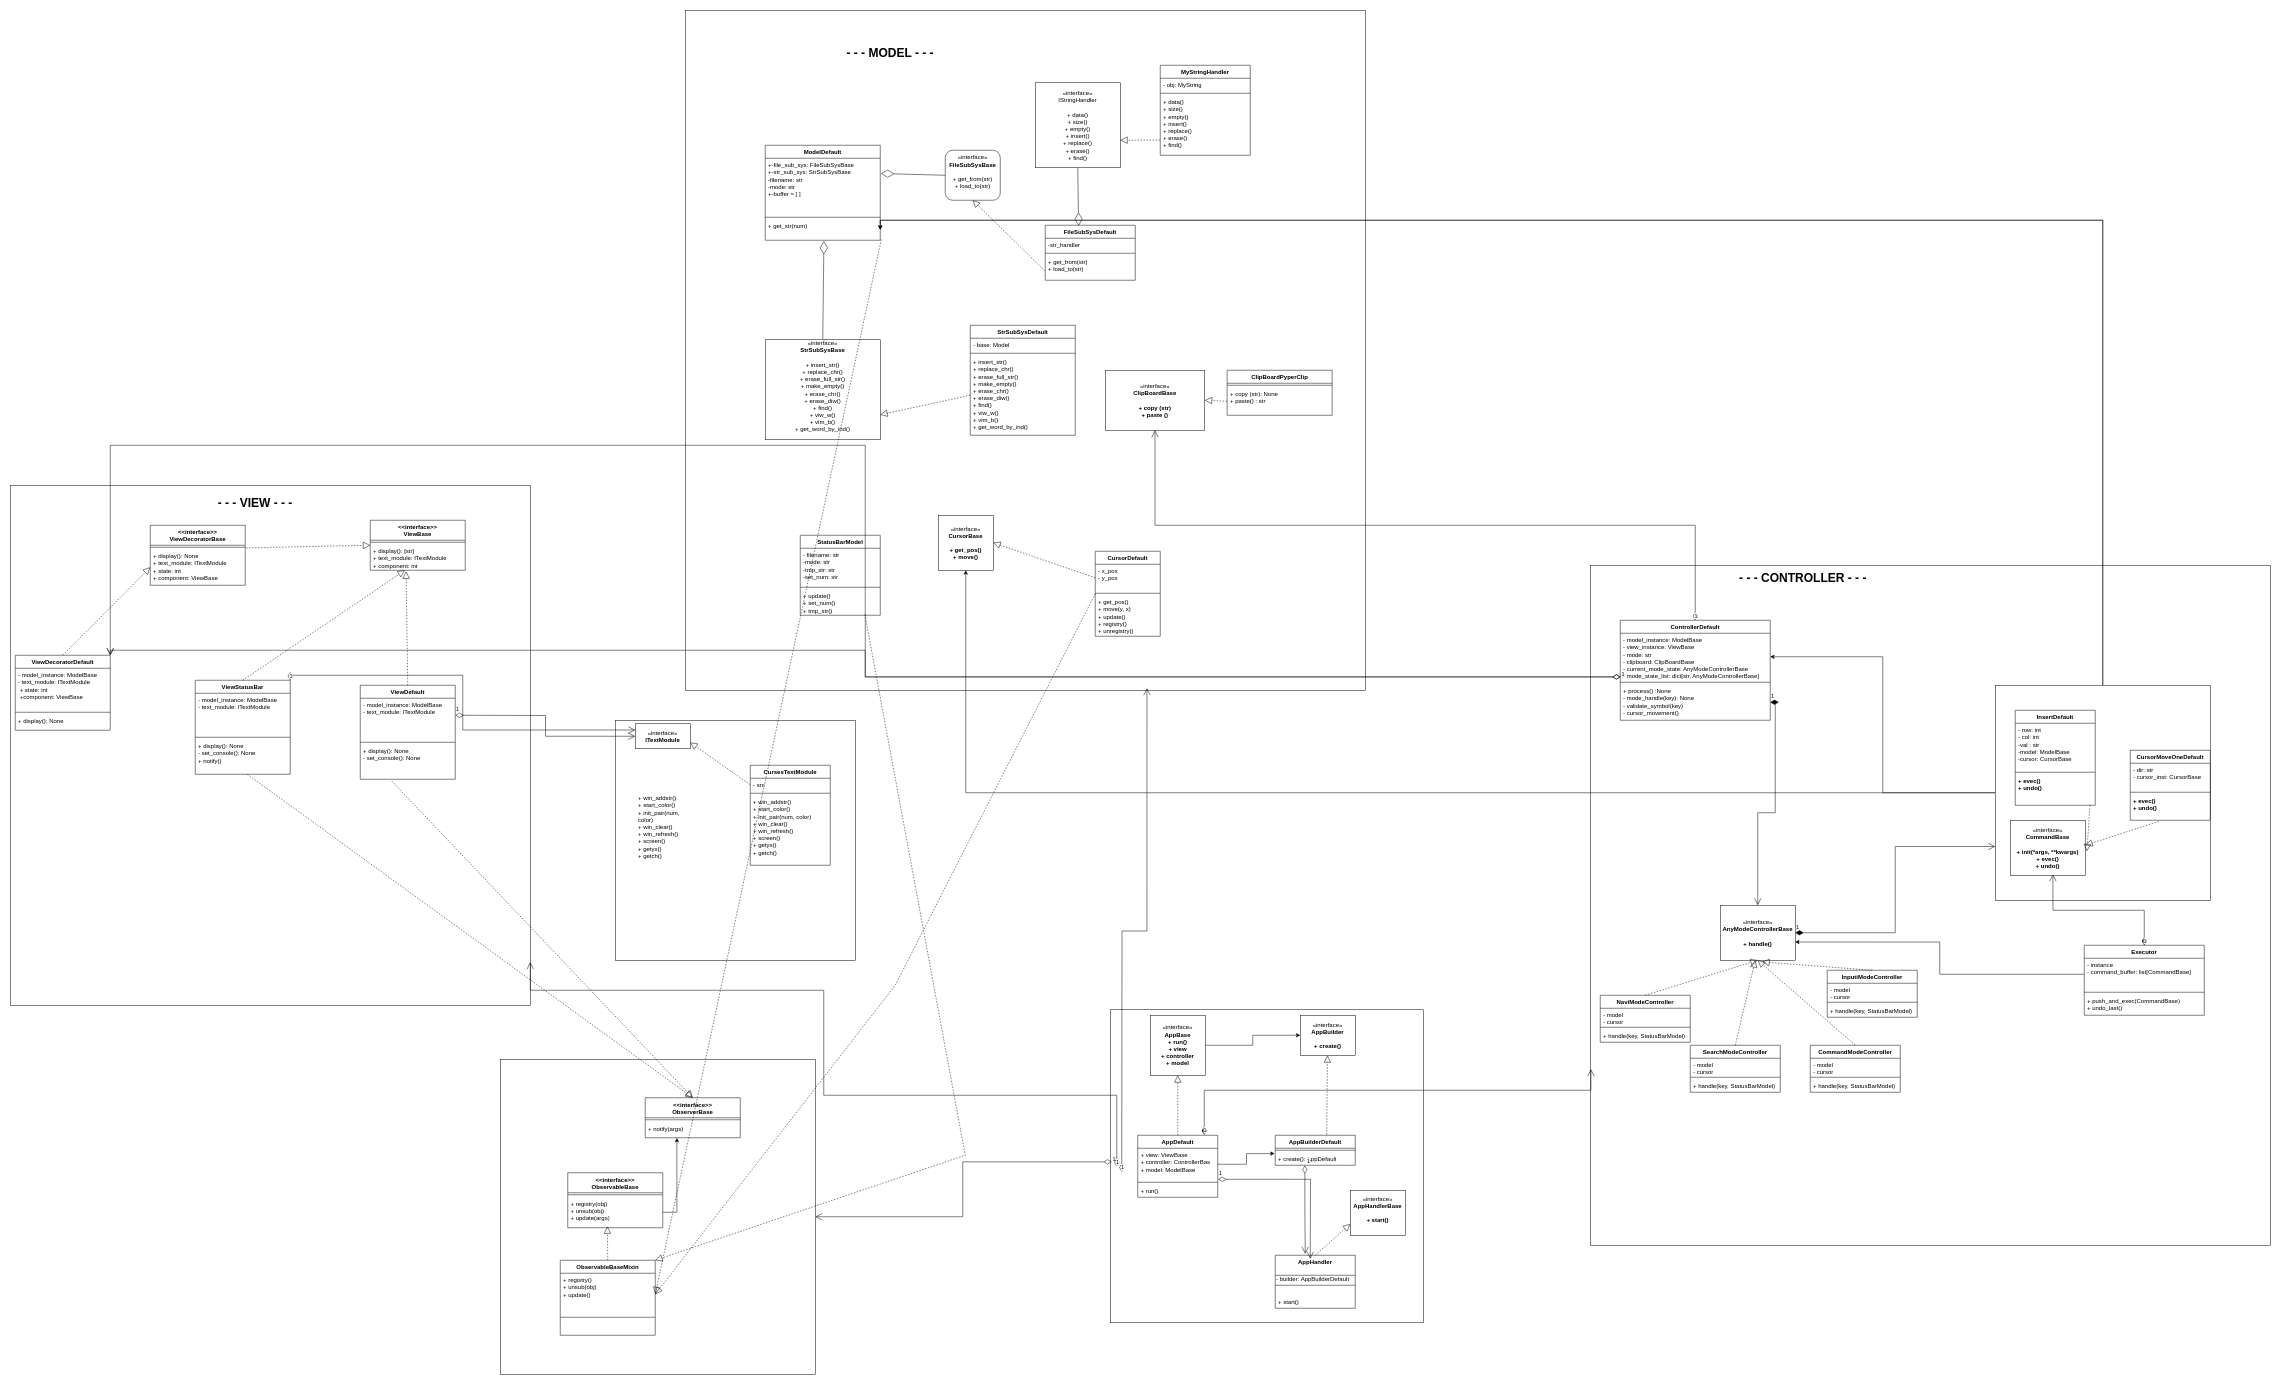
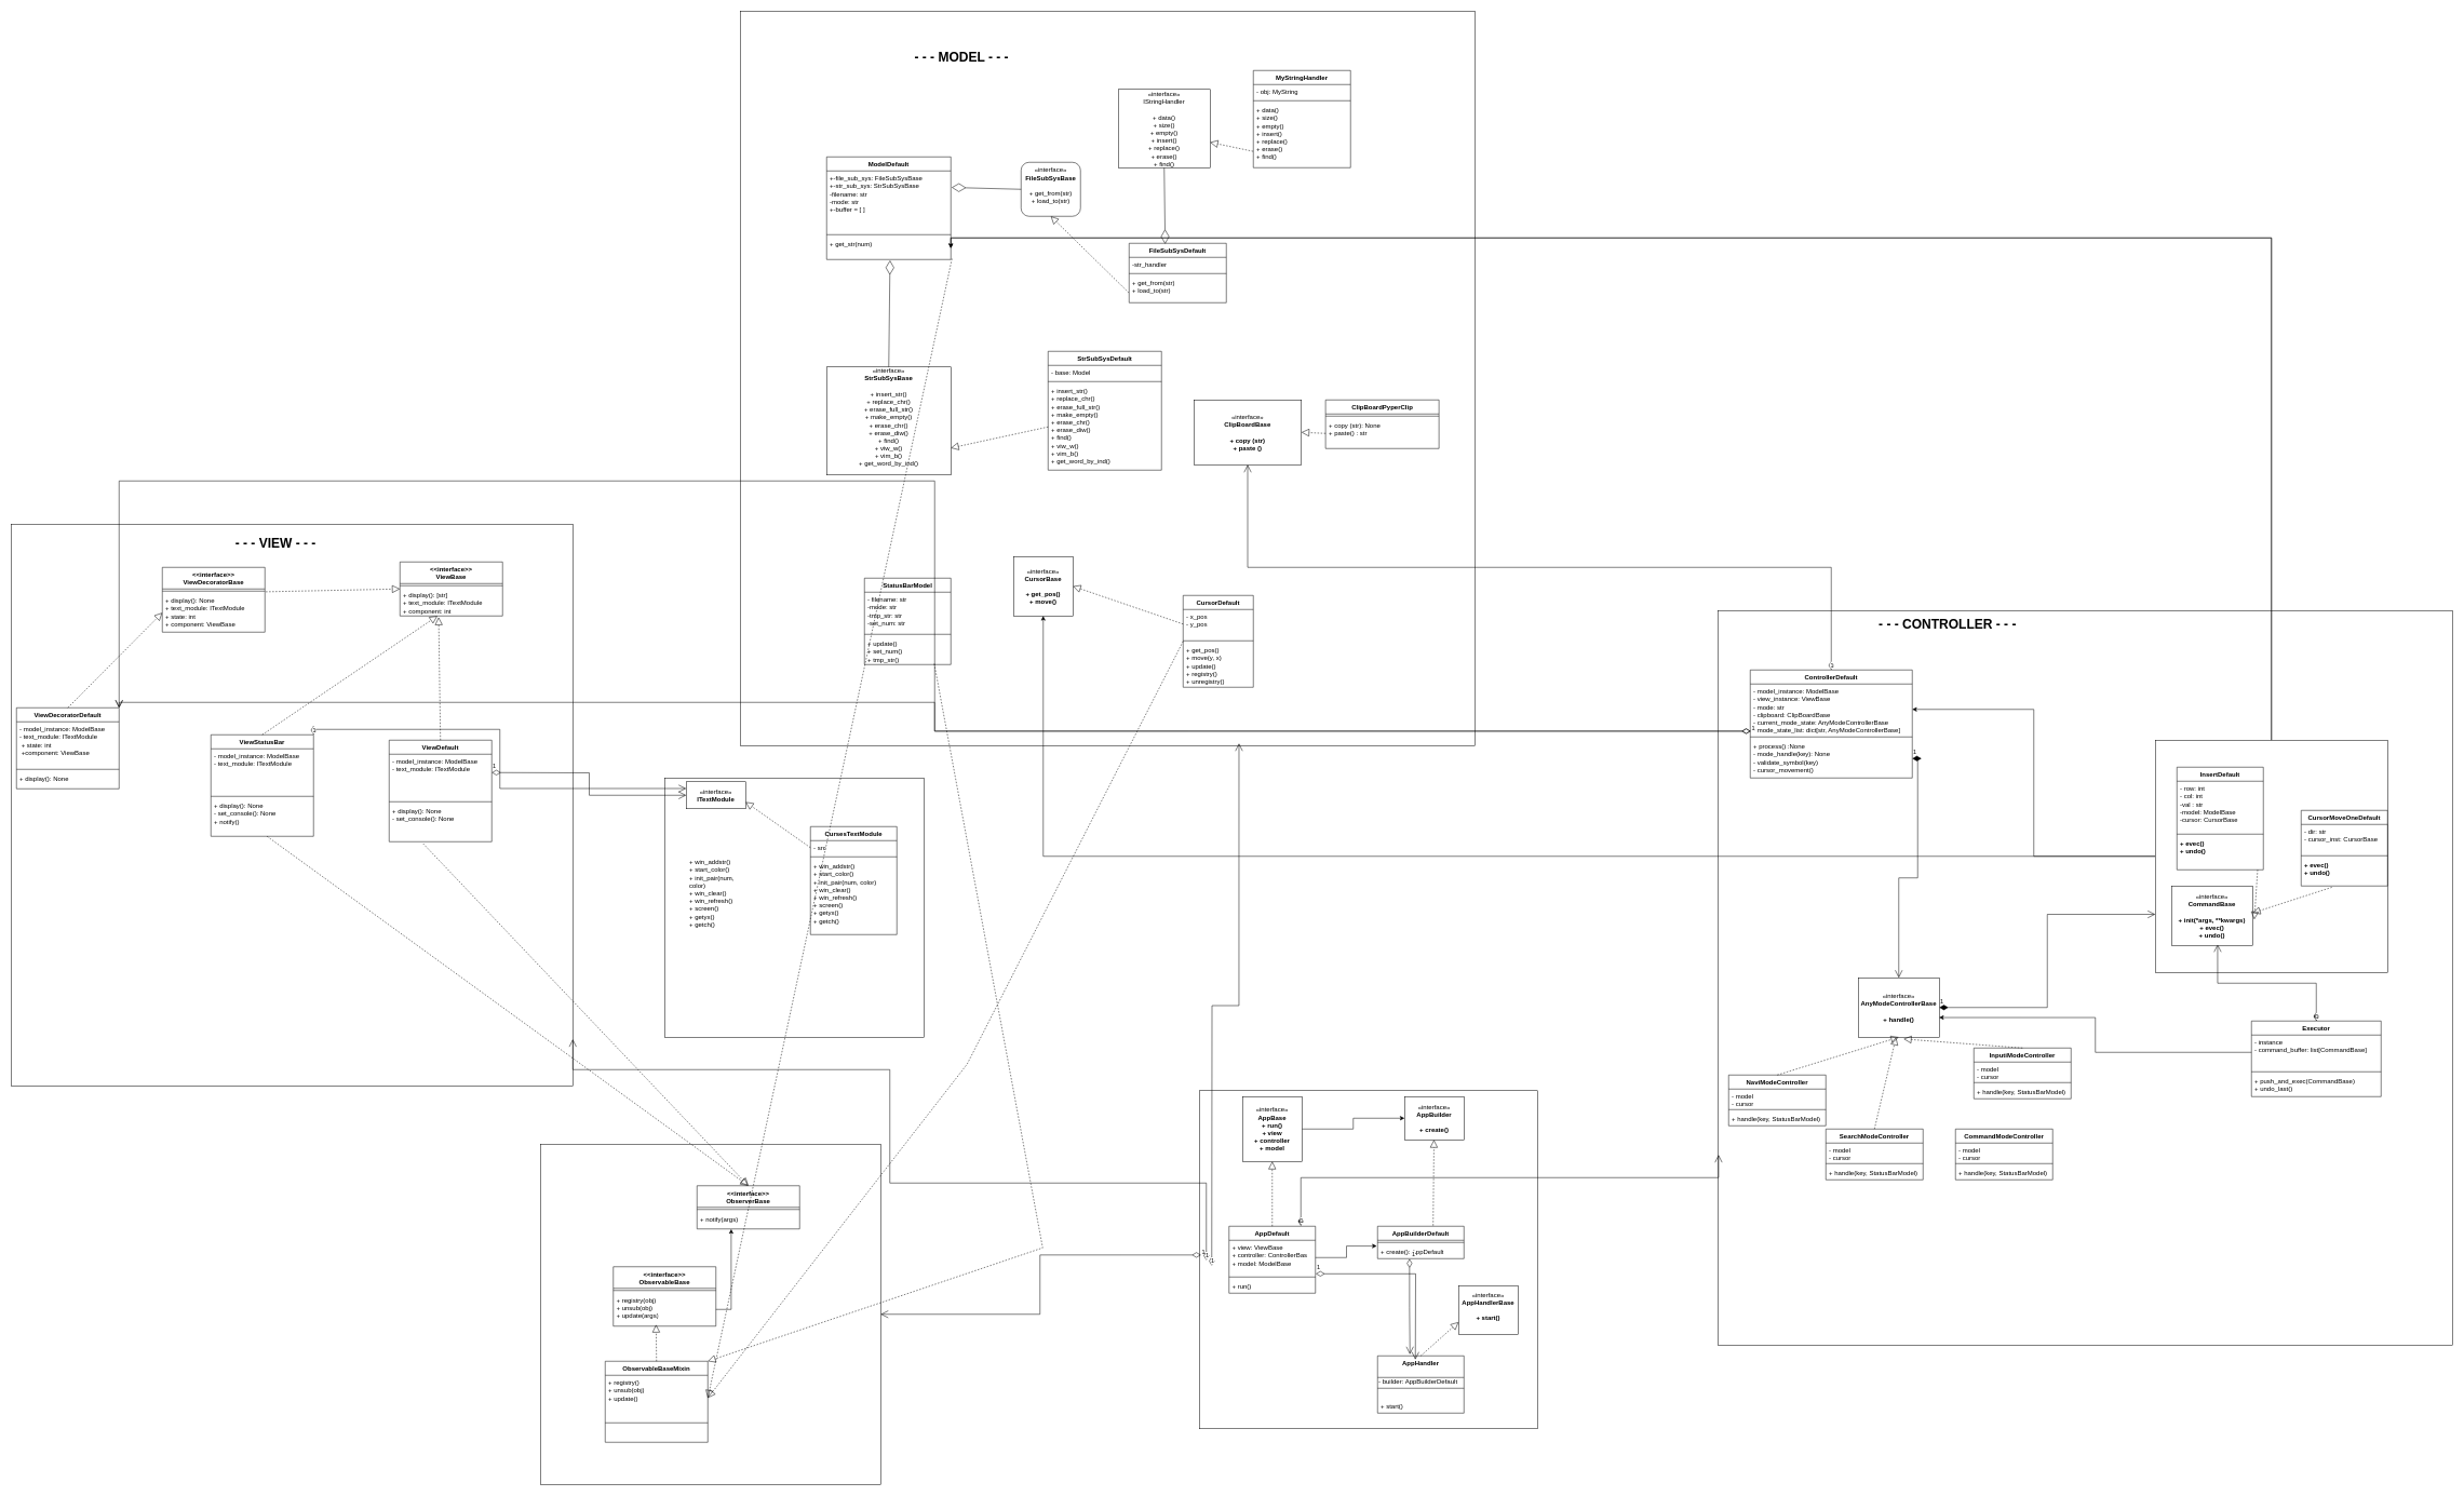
- <mxCell id="49" value="«interface»&lt;div&gt;IStringHandler&lt;br&gt;&lt;br&gt;+ data()&lt;br&gt;+ size()&lt;br&gt;+ empty()&lt;br&gt;+ insert()&lt;br&gt;+ replace()&lt;br&gt;+ erase()&lt;br&gt;+ find()&lt;/div&gt;" style="html=1;whiteSpace=wrap;" parent="1" vertex="1"><mxGeometry x="2070" y="165" width="170" height="170" as="geometry" /></mxCell>
+ <mxCell id="49" value="«interface»&lt;div&gt;IStringHandler&lt;br&gt;&lt;br&gt;+ data()&lt;br&gt;+ size()&lt;br&gt;+ empty()&lt;br&gt;+ insert()&lt;br&gt;+ replace()&lt;br&gt;+ erase()&lt;br&gt;+ find()&lt;/div&gt;" style="html=1;whiteSpace=wrap;" parent="1" vertex="1"><mxGeometry x="2070" y="165" width="170" height="145" as="geometry" /></mxCell>
- <mxCell id="137" value="" style="endArrow=block;dashed=1;endFill=0;endSize=12;html=1;rounded=0;exitX=0.5;exitY=0;exitDx=0;exitDy=0;entryX=0.5;entryY=1;entryDx=0;entryDy=0;" parent="1" source="133" target="116" edge="1"><mxGeometry width="160" relative="1" as="geometry"><mxPoint x="3480" y="2100" as="sourcePoint" /><mxPoint x="3520" y="1930" as="targetPoint" /></mxGeometry></mxCell>
